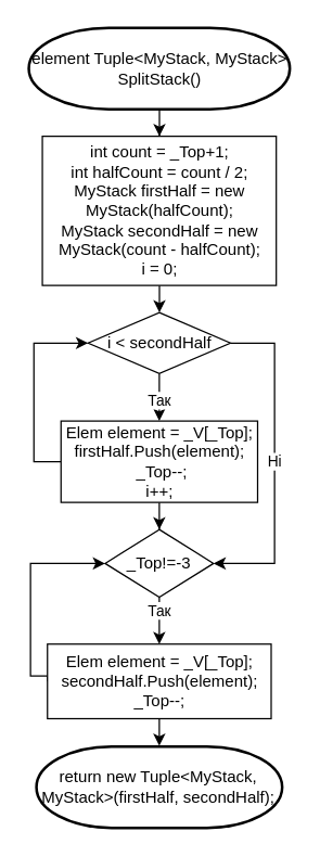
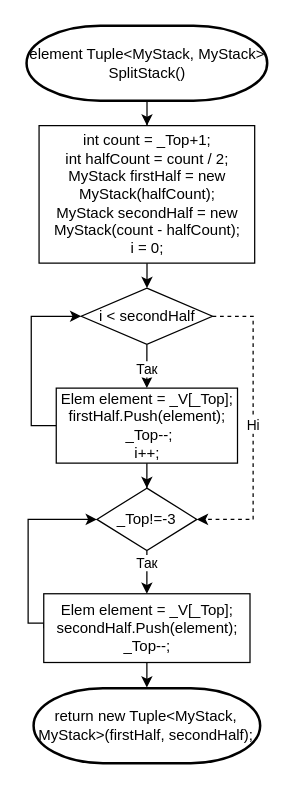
- <mxCell id="7" value="Ні" style="edgeStyle=orthogonalEdgeStyle;rounded=0;orthogonalLoop=1;jettySize=auto;html=1;" edge="1" parent="1" source="8" target="13"><mxGeometry relative="1" as="geometry"><Array as="points"><mxPoint x="202" y="252.5" /><mxPoint x="202" y="415" /></Array></mxGeometry></mxCell>
+ <mxCell id="7" value="Ні" style="edgeStyle=orthogonalEdgeStyle;rounded=0;orthogonalLoop=1;jettySize=auto;html=1;dashed=1;" edge="1" parent="1" source="8" target="13"><mxGeometry relative="1" as="geometry"><Array as="points"><mxPoint x="202" y="252.5" /><mxPoint x="202" y="415" /></Array></mxGeometry></mxCell>
